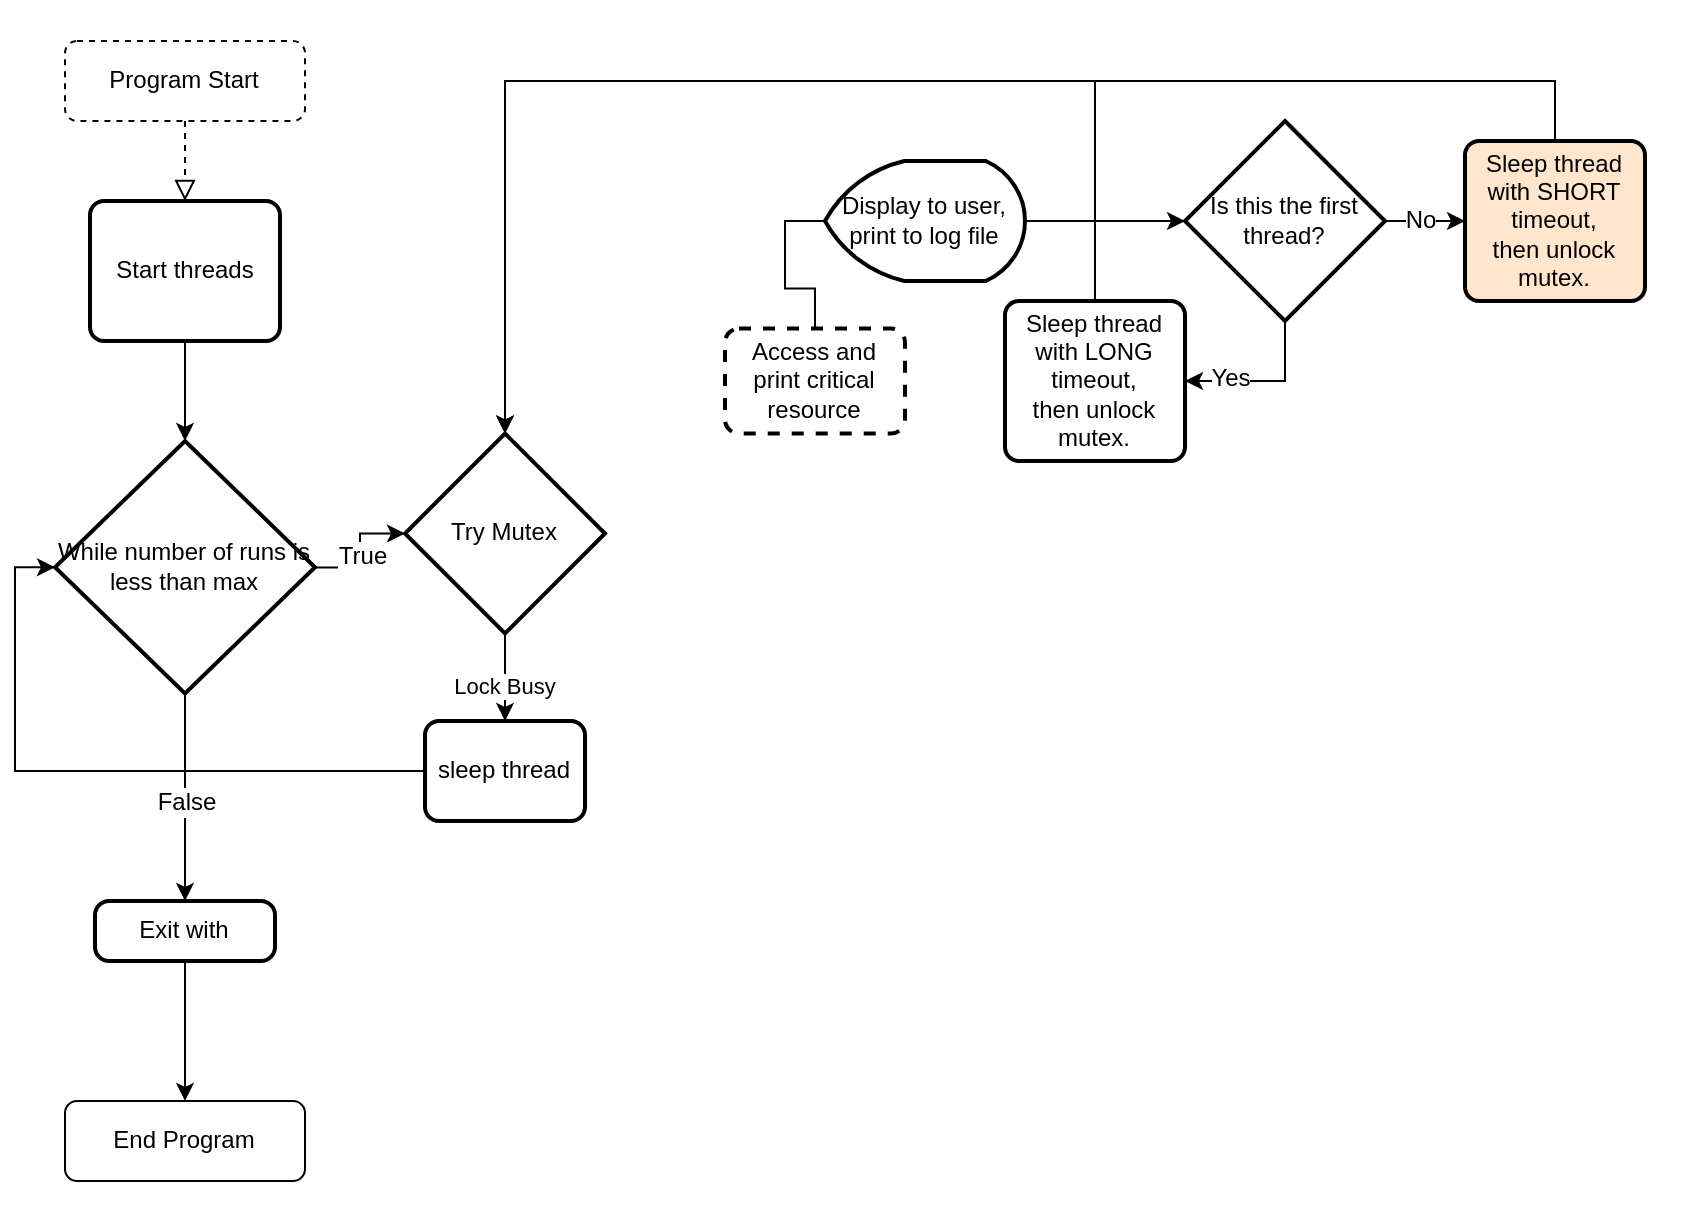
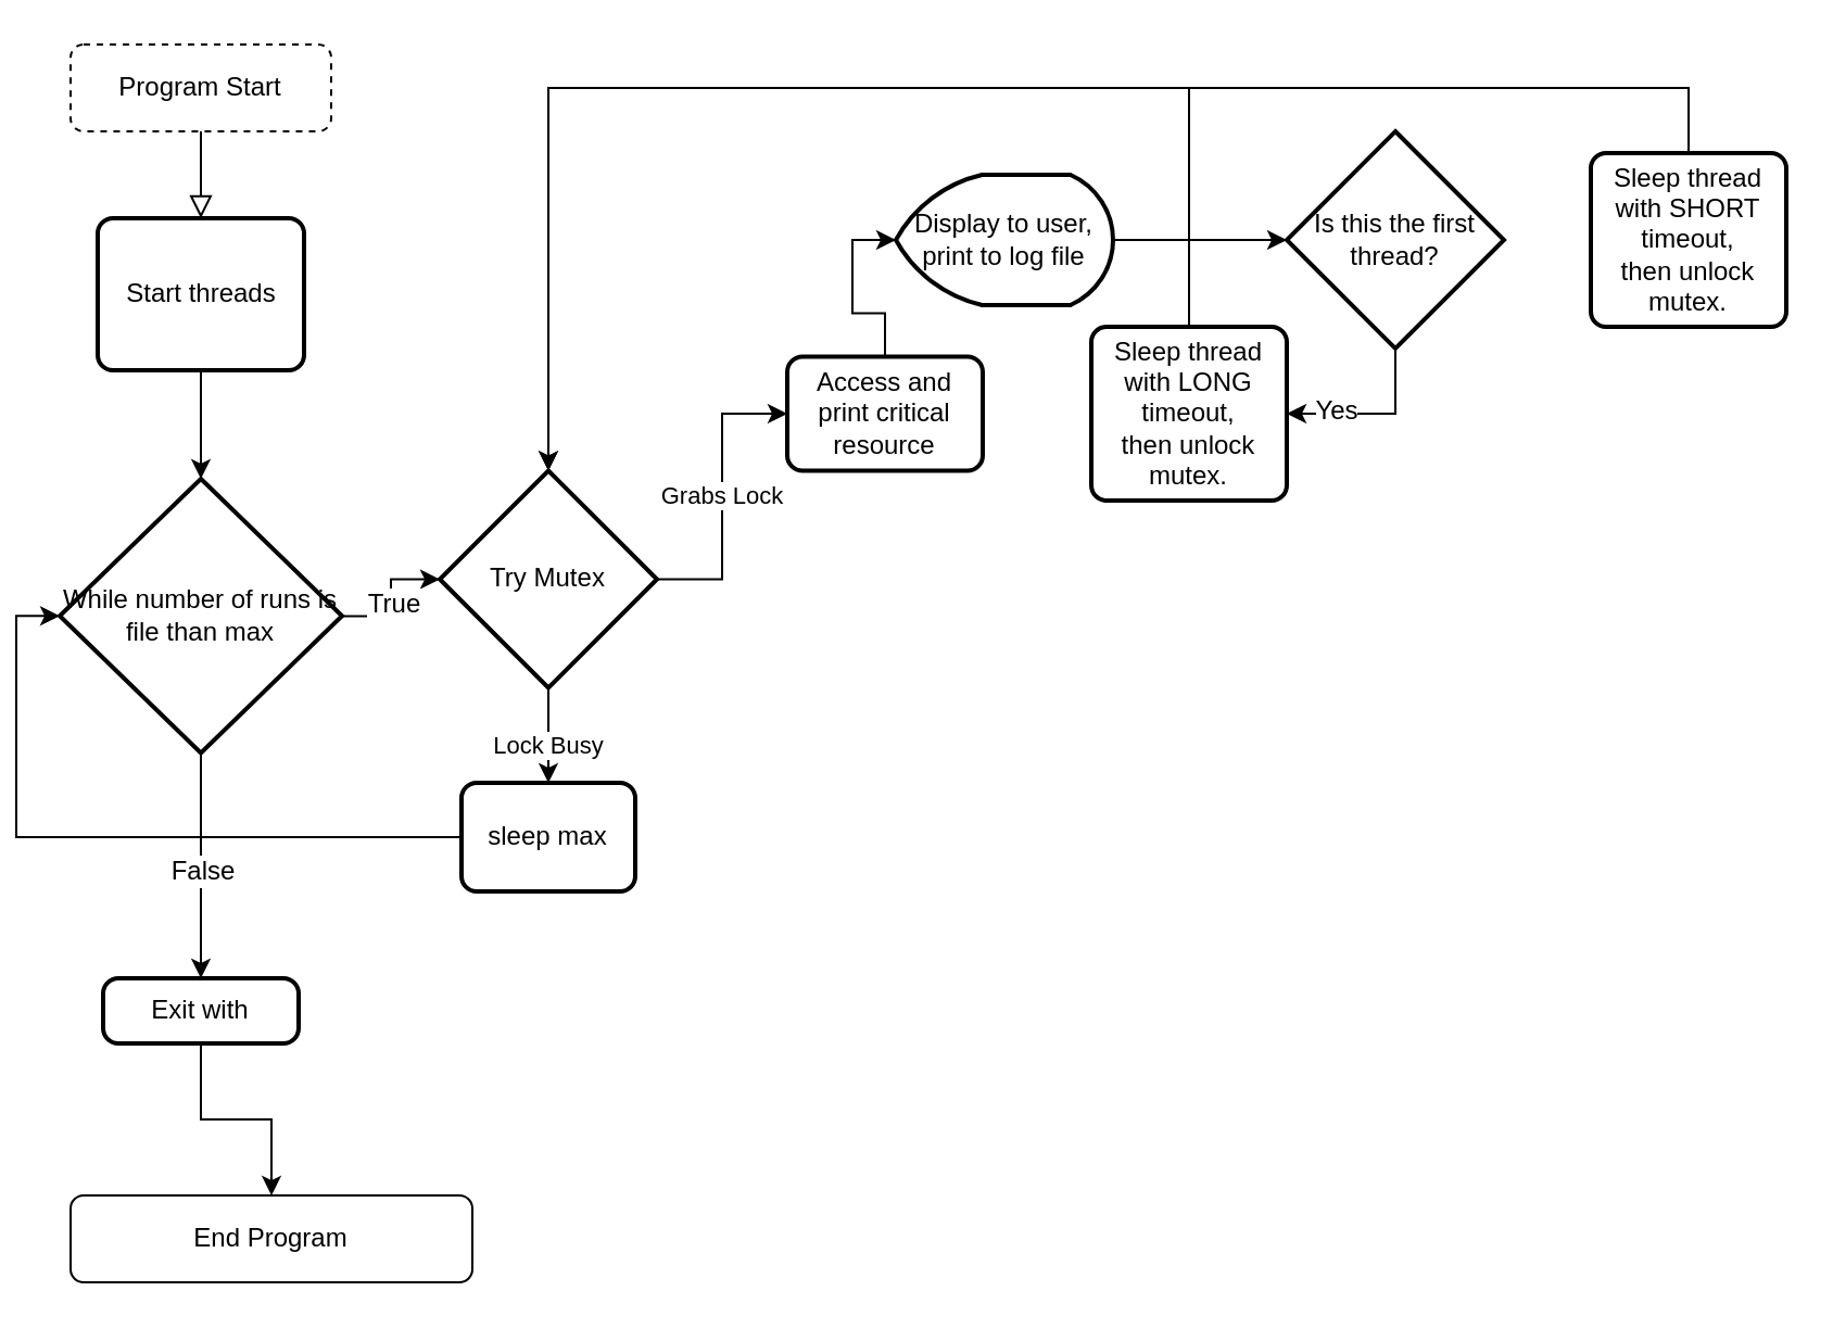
- <mxCell id="2" value="" style="rounded=0;html=1;jettySize=auto;orthogonalLoop=1;fontSize=11;endArrow=block;endFill=0;endSize=8;strokeWidth=1;shadow=0;labelBackgroundColor=none;edgeStyle=orthogonalEdgeStyle;entryX=0.5;entryY=0;entryDx=0;entryDy=0;dashed=1;" parent="1" source="3" target="6" edge="1"><mxGeometry relative="1" as="geometry"><mxPoint x="85" y="110" as="targetPoint" /></mxGeometry></mxCell>
+ <mxCell id="2" value="" style="rounded=0;html=1;jettySize=auto;orthogonalLoop=1;fontSize=11;endArrow=block;endFill=0;endSize=8;strokeWidth=1;shadow=0;labelBackgroundColor=none;edgeStyle=orthogonalEdgeStyle;entryX=0.5;entryY=0;entryDx=0;entryDy=0;" parent="1" source="3" target="6" edge="1"><mxGeometry relative="1" as="geometry"><mxPoint x="85" y="110" as="targetPoint" /></mxGeometry></mxCell>
- <mxCell id="17" value="" style="edgeStyle=orthogonalEdgeStyle;rounded=0;orthogonalLoop=1;jettySize=auto;html=1;entryX=0;entryY=0.5;entryDx=0;entryDy=0;entryPerimeter=0;endArrow=none;" edge="1" parent="1" source="18" target="20"><mxGeometry relative="1" as="geometry"><mxPoint x="605" y="190" as="targetPoint" /></mxGeometry></mxCell>
+ <mxCell id="17" value="" style="edgeStyle=orthogonalEdgeStyle;rounded=0;orthogonalLoop=1;jettySize=auto;html=1;entryX=0;entryY=0.5;entryDx=0;entryDy=0;entryPerimeter=0;" edge="1" parent="1" source="18" target="20"><mxGeometry relative="1" as="geometry"><mxPoint x="605" y="190" as="targetPoint" /></mxGeometry></mxCell>
- <mxCell id="12" value="" style="edgeStyle=orthogonalEdgeStyle;rounded=0;orthogonalLoop=1;jettySize=auto;html=1;entryX=0;entryY=0.5;entryDx=0;entryDy=0;" edge="1" parent="1" source="14" target="24"><mxGeometry relative="1" as="geometry"><mxPoint x="735" y="110" as="targetPoint" /></mxGeometry></mxCell>
- <mxCell id="13" value="No" style="text;html=1;align=center;verticalAlign=middle;resizable=0;points=[];labelBackgroundColor=#ffffff;" vertex="1" connectable="0" parent="12"><mxGeometry x="-0.175" y="1" relative="1" as="geometry"><mxPoint as="offset" /></mxGeometry></mxCell>
- <mxCell id="24" value="&lt;span style=&quot;white-space: normal&quot;&gt;Sleep thread with SHORT timeout,&lt;/span&gt;&lt;br style=&quot;white-space: normal&quot;&gt;&lt;span style=&quot;white-space: normal&quot;&gt;then unlock mutex.&lt;/span&gt;" style="rounded=1;whiteSpace=wrap;html=1;absoluteArcSize=1;arcSize=14;strokeWidth=2;fillColor=#ffe6cc;" vertex="1" parent="1"><mxGeometry x="725" y="70" width="90" height="80" as="geometry" /></mxCell>
+ <mxCell id="24" value="&lt;span style=&quot;white-space: normal&quot;&gt;Sleep thread with SHORT timeout,&lt;/span&gt;&lt;br style=&quot;white-space: normal&quot;&gt;&lt;span style=&quot;white-space: normal&quot;&gt;then unlock mutex.&lt;/span&gt;" style="rounded=1;whiteSpace=wrap;html=1;absoluteArcSize=1;arcSize=14;strokeWidth=2;" vertex="1" parent="1"><mxGeometry x="725" y="70" width="90" height="80" as="geometry" /></mxCell>
- <mxCell id="18" value="Access and print critical resource" style="rounded=1;whiteSpace=wrap;html=1;absoluteArcSize=1;arcSize=14;strokeWidth=2;dashed=1;" vertex="1" parent="1"><mxGeometry x="355" y="163.75" width="90" height="52.5" as="geometry" /></mxCell>
+ <mxCell id="18" value="Access and print critical resource" style="rounded=1;whiteSpace=wrap;html=1;absoluteArcSize=1;arcSize=14;strokeWidth=2;" vertex="1" parent="1"><mxGeometry x="355" y="163.75" width="90" height="52.5" as="geometry" /></mxCell>
+ <mxCell id="7" value="Grabs Lock" style="edgeStyle=orthogonalEdgeStyle;rounded=0;orthogonalLoop=1;jettySize=auto;html=1;entryX=0;entryY=0.5;entryDx=0;entryDy=0;" edge="1" parent="1" source="9" target="18"><mxGeometry relative="1" as="geometry"><mxPoint x="245" y="240" as="targetPoint" /></mxGeometry></mxCell>
- <mxCell id="29" value="While number of runs is less than max" style="strokeWidth=2;html=1;shape=mxgraph.flowchart.decision;whiteSpace=wrap;" vertex="1" parent="1"><mxGeometry x="20" y="220" width="130" height="126.25" as="geometry" /></mxCell>
+ <mxCell id="29" value="While number of runs is file than max" style="strokeWidth=2;html=1;shape=mxgraph.flowchart.decision;whiteSpace=wrap;" vertex="1" parent="1"><mxGeometry x="20" y="220" width="130" height="126.25" as="geometry" /></mxCell>
- <mxCell id="16" value="sleep thread" style="rounded=1;whiteSpace=wrap;html=1;absoluteArcSize=1;arcSize=14;strokeWidth=2;" vertex="1" parent="1"><mxGeometry x="205" y="360" width="80" height="50" as="geometry" /></mxCell>
+ <mxCell id="16" value="sleep max" style="rounded=1;whiteSpace=wrap;html=1;absoluteArcSize=1;arcSize=14;strokeWidth=2;" vertex="1" parent="1"><mxGeometry x="205" y="360" width="80" height="50" as="geometry" /></mxCell>
- <mxCell id="4" value="End Program" style="rounded=1;whiteSpace=wrap;html=1;fontSize=12;glass=0;strokeWidth=1;shadow=0;" parent="1" vertex="1"><mxGeometry x="25" y="550" width="120" height="40" as="geometry" /></mxCell>
+ <mxCell id="4" value="End Program" style="rounded=1;whiteSpace=wrap;html=1;fontSize=12;glass=0;strokeWidth=1;shadow=0;" parent="1" vertex="1"><mxGeometry x="25" y="550" width="185" height="40" as="geometry" /></mxCell>
